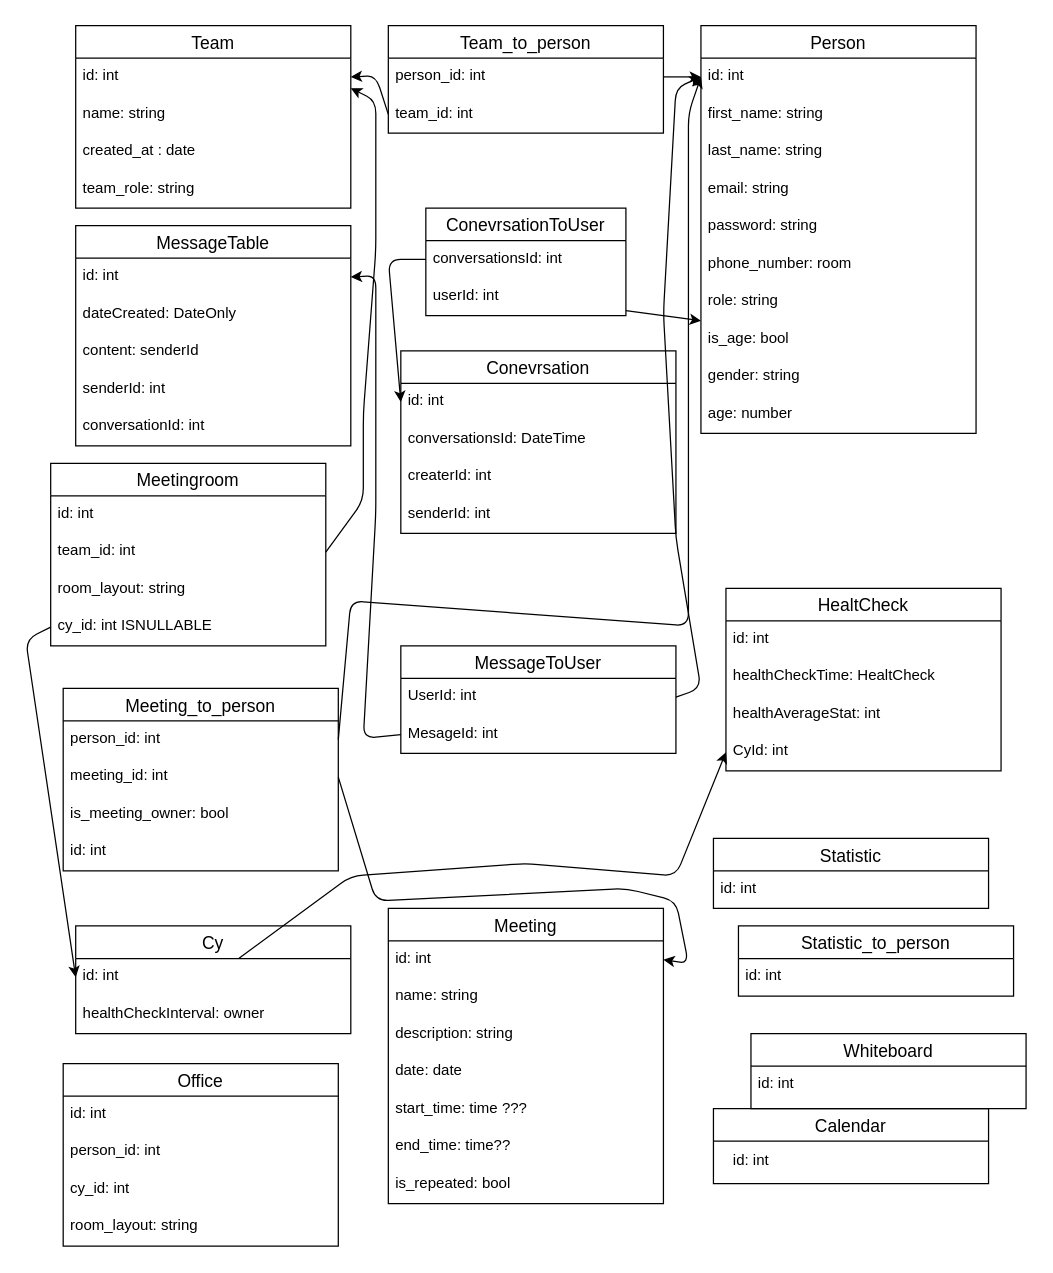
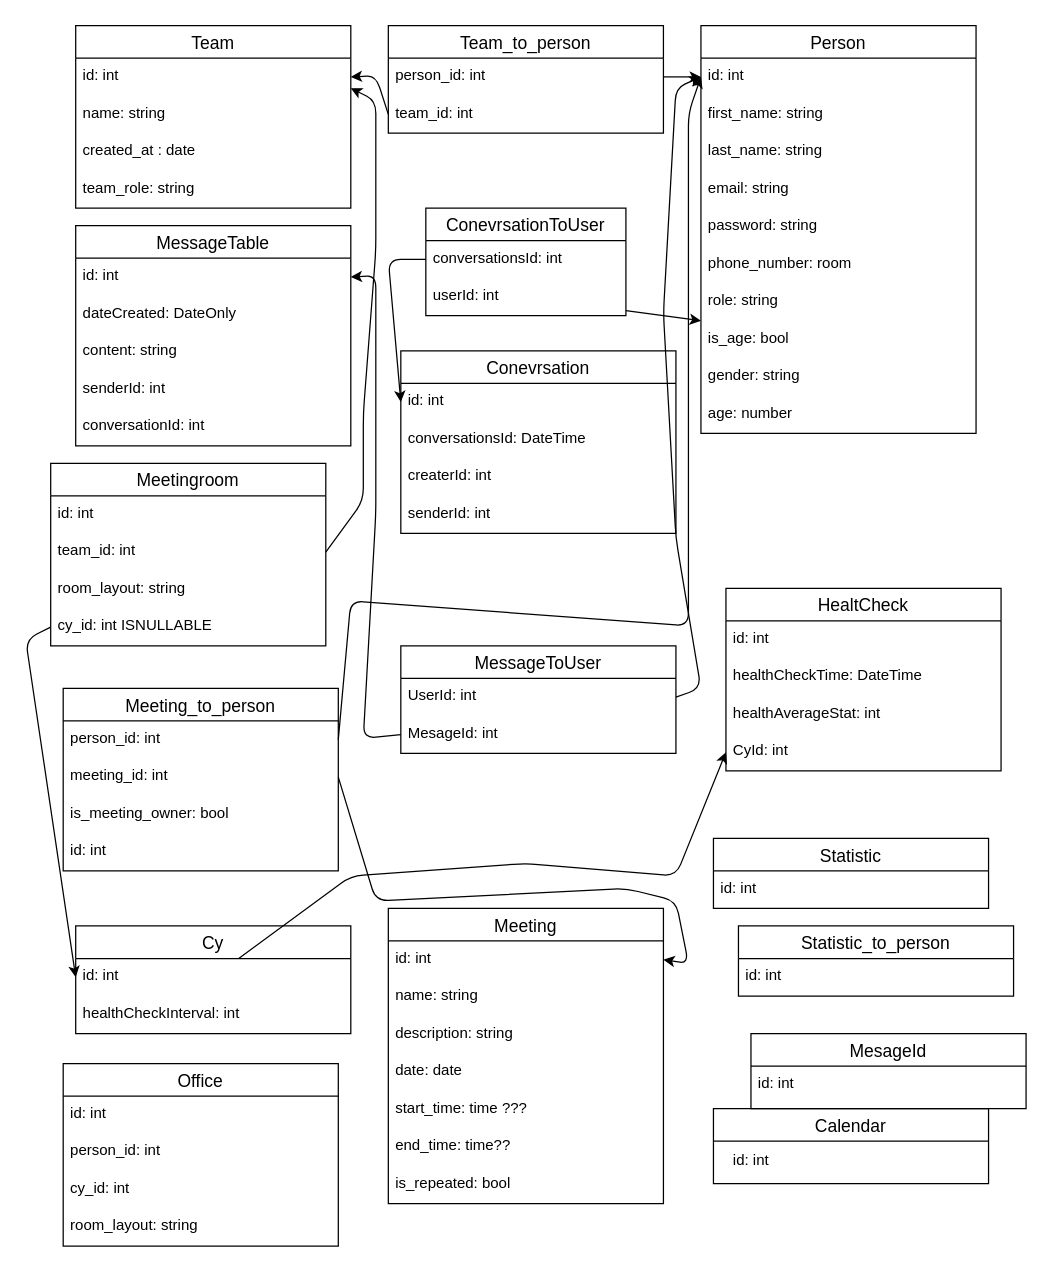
- <mxCell id="69" value="content: senderId" style="text;strokeColor=none;fillColor=none;spacingLeft=4;spacingRight=4;overflow=hidden;rotatable=0;points=[[0,0.5],[1,0.5]];portConstraint=eastwest;fontSize=12;" parent="66" vertex="1"><mxGeometry y="86" width="220" height="30" as="geometry" /></mxCell>
+ <mxCell id="69" value="content: string" style="text;strokeColor=none;fillColor=none;spacingLeft=4;spacingRight=4;overflow=hidden;rotatable=0;points=[[0,0.5],[1,0.5]];portConstraint=eastwest;fontSize=12;" parent="66" vertex="1"><mxGeometry y="86" width="220" height="30" as="geometry" /></mxCell>
- <mxCell id="62" value="healthCheckTime: HealtCheck" style="text;strokeColor=none;fillColor=none;spacingLeft=4;spacingRight=4;overflow=hidden;rotatable=0;points=[[0,0.5],[1,0.5]];portConstraint=eastwest;fontSize=12;" parent="60" vertex="1"><mxGeometry y="56" width="220" height="30" as="geometry" /></mxCell>
+ <mxCell id="62" value="healthCheckTime: DateTime" style="text;strokeColor=none;fillColor=none;spacingLeft=4;spacingRight=4;overflow=hidden;rotatable=0;points=[[0,0.5],[1,0.5]];portConstraint=eastwest;fontSize=12;" parent="60" vertex="1"><mxGeometry y="56" width="220" height="30" as="geometry" /></mxCell>
- <mxCell id="51" value="healthCheckInterval: owner" style="text;strokeColor=none;fillColor=none;spacingLeft=4;spacingRight=4;overflow=hidden;rotatable=0;points=[[0,0.5],[1,0.5]];portConstraint=eastwest;fontSize=12;" parent="49" vertex="1"><mxGeometry y="56" width="220" height="30" as="geometry" /></mxCell>
+ <mxCell id="51" value="healthCheckInterval: int" style="text;strokeColor=none;fillColor=none;spacingLeft=4;spacingRight=4;overflow=hidden;rotatable=0;points=[[0,0.5],[1,0.5]];portConstraint=eastwest;fontSize=12;" parent="49" vertex="1"><mxGeometry y="56" width="220" height="30" as="geometry" /></mxCell>
- <mxCell id="58" value="Whiteboard" style="swimlane;fontStyle=0;childLayout=stackLayout;horizontal=1;startSize=26;horizontalStack=0;resizeParent=1;resizeParentMax=0;resizeLast=0;collapsible=1;marginBottom=0;align=center;fontSize=14;" parent="1" vertex="1"><mxGeometry x="600" y="826" width="220" height="60" as="geometry" /></mxCell>
+ <mxCell id="58" value="MesageId" style="swimlane;fontStyle=0;childLayout=stackLayout;horizontal=1;startSize=26;horizontalStack=0;resizeParent=1;resizeParentMax=0;resizeLast=0;collapsible=1;marginBottom=0;align=center;fontSize=14;" parent="1" vertex="1"><mxGeometry x="600" y="826" width="220" height="60" as="geometry" /></mxCell>
